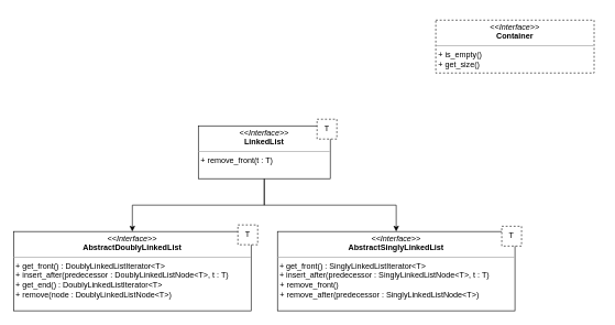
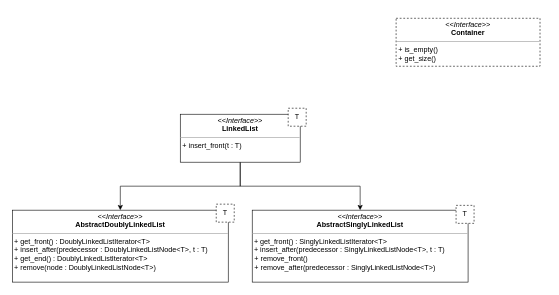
- <mxCell id="7" value="&lt;p style=&quot;margin:0px;margin-top:4px;text-align:center;&quot;&gt;&lt;i&gt;&amp;lt;&amp;lt;Interface&amp;gt;&amp;gt;&lt;/i&gt;&lt;br&gt;&lt;b&gt;LinkedList&lt;/b&gt;&lt;/p&gt;&lt;hr size=&quot;1&quot;&gt;&lt;p style=&quot;margin:0px;margin-left:4px;&quot;&gt;&lt;span style=&quot;background-color: initial;&quot;&gt;+ remove_front(t : T)&lt;/span&gt;&lt;br&gt;&lt;/p&gt;" style="verticalAlign=top;align=left;overflow=fill;fontSize=12;fontFamily=Helvetica;html=1;whiteSpace=wrap;" parent="6" vertex="1"><mxGeometry y="10" width="200" height="80" as="geometry" /></mxCell>
+ <mxCell id="7" value="&lt;p style=&quot;margin:0px;margin-top:4px;text-align:center;&quot;&gt;&lt;i&gt;&amp;lt;&amp;lt;Interface&amp;gt;&amp;gt;&lt;/i&gt;&lt;br&gt;&lt;b&gt;LinkedList&lt;/b&gt;&lt;/p&gt;&lt;hr size=&quot;1&quot;&gt;&lt;p style=&quot;margin:0px;margin-left:4px;&quot;&gt;&lt;span style=&quot;background-color: initial;&quot;&gt;+ insert_front(t : T)&lt;/span&gt;&lt;br&gt;&lt;/p&gt;" style="verticalAlign=top;align=left;overflow=fill;fontSize=12;fontFamily=Helvetica;html=1;whiteSpace=wrap;" parent="6" vertex="1"><mxGeometry y="10" width="200" height="80" as="geometry" /></mxCell>
